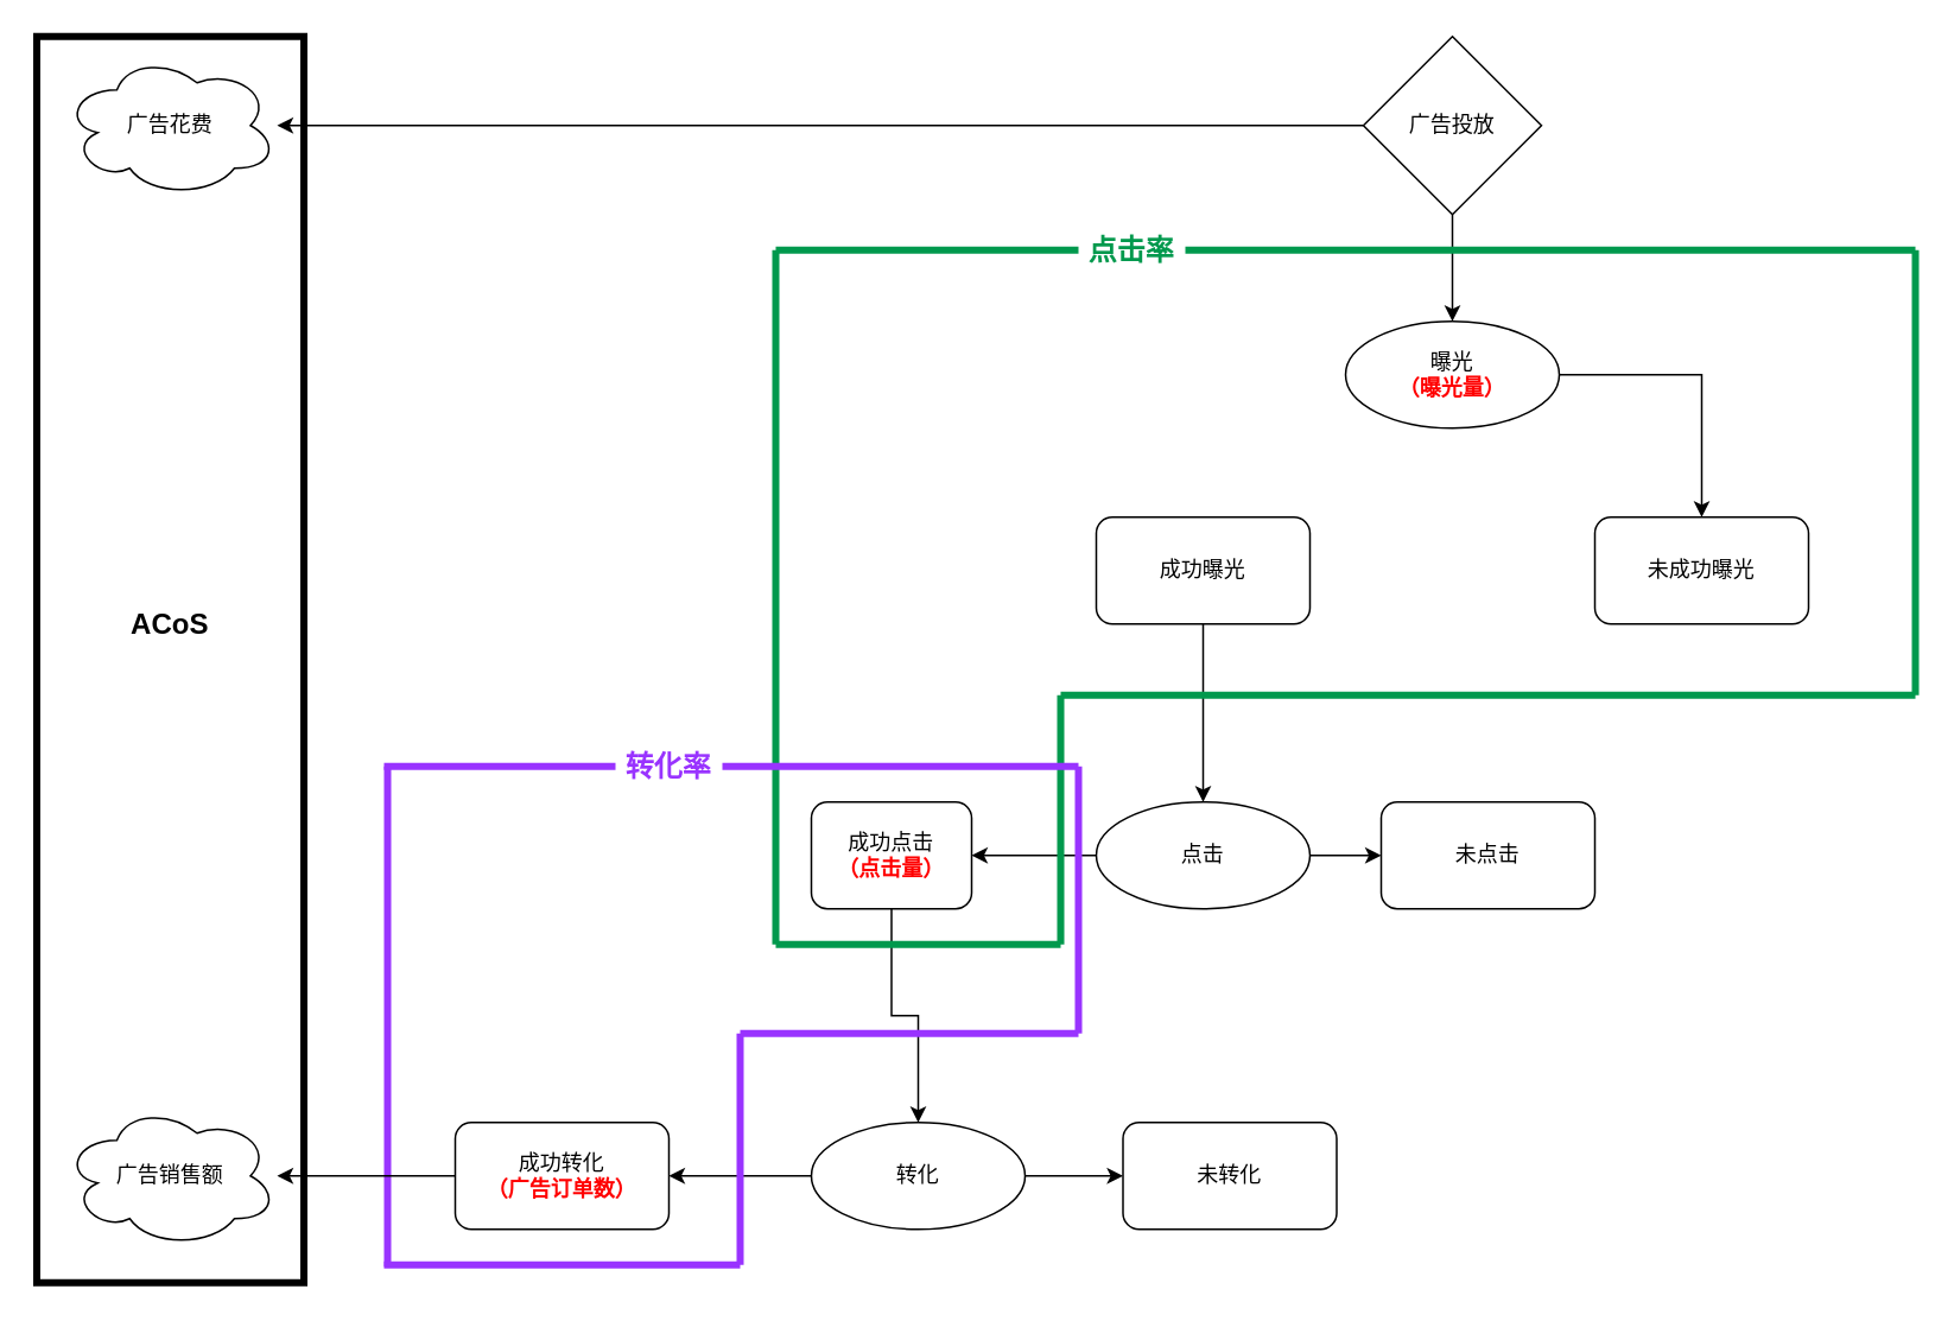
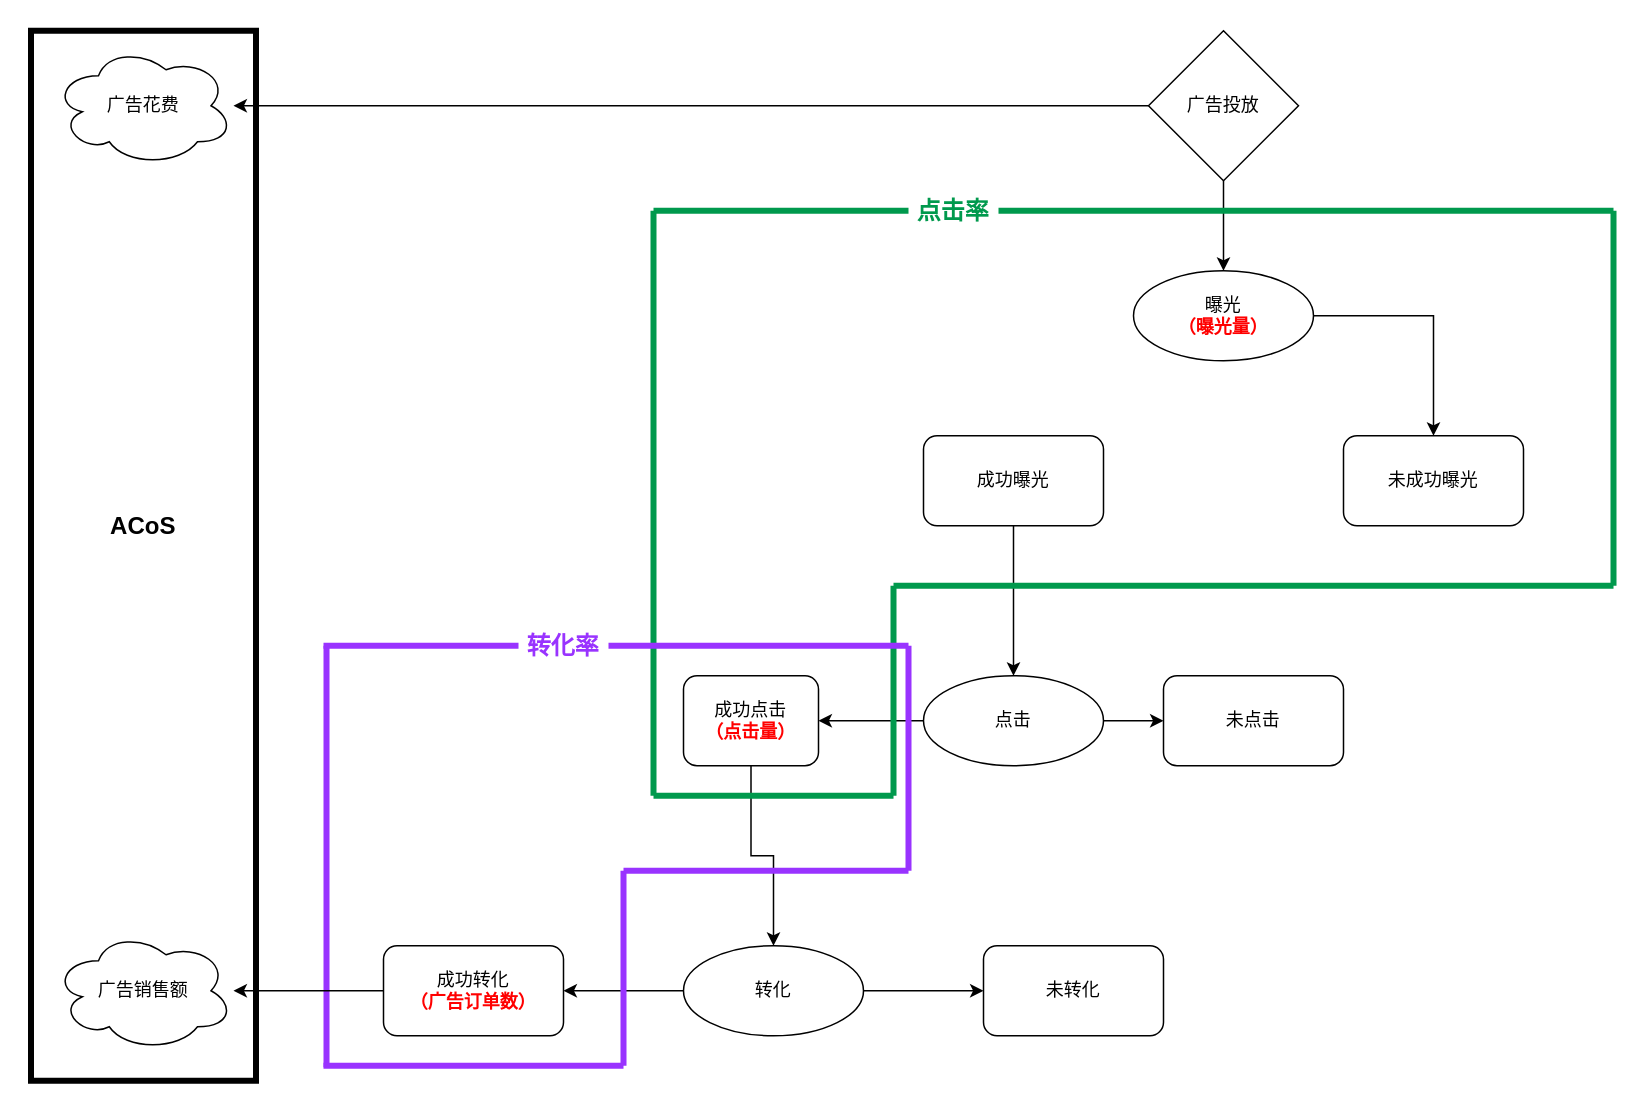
- <mxCell id="20" value="未转化" style="whiteSpace=wrap;html=1;rounded=1;" parent="3" vertex="1"><mxGeometry x="415" y="610" width="120" height="60" as="geometry" /></mxCell>
+ <mxCell id="20" value="未转化" style="whiteSpace=wrap;html=1;rounded=1;" parent="3" vertex="1"><mxGeometry x="440" y="610" width="120" height="60" as="geometry" /></mxCell>
